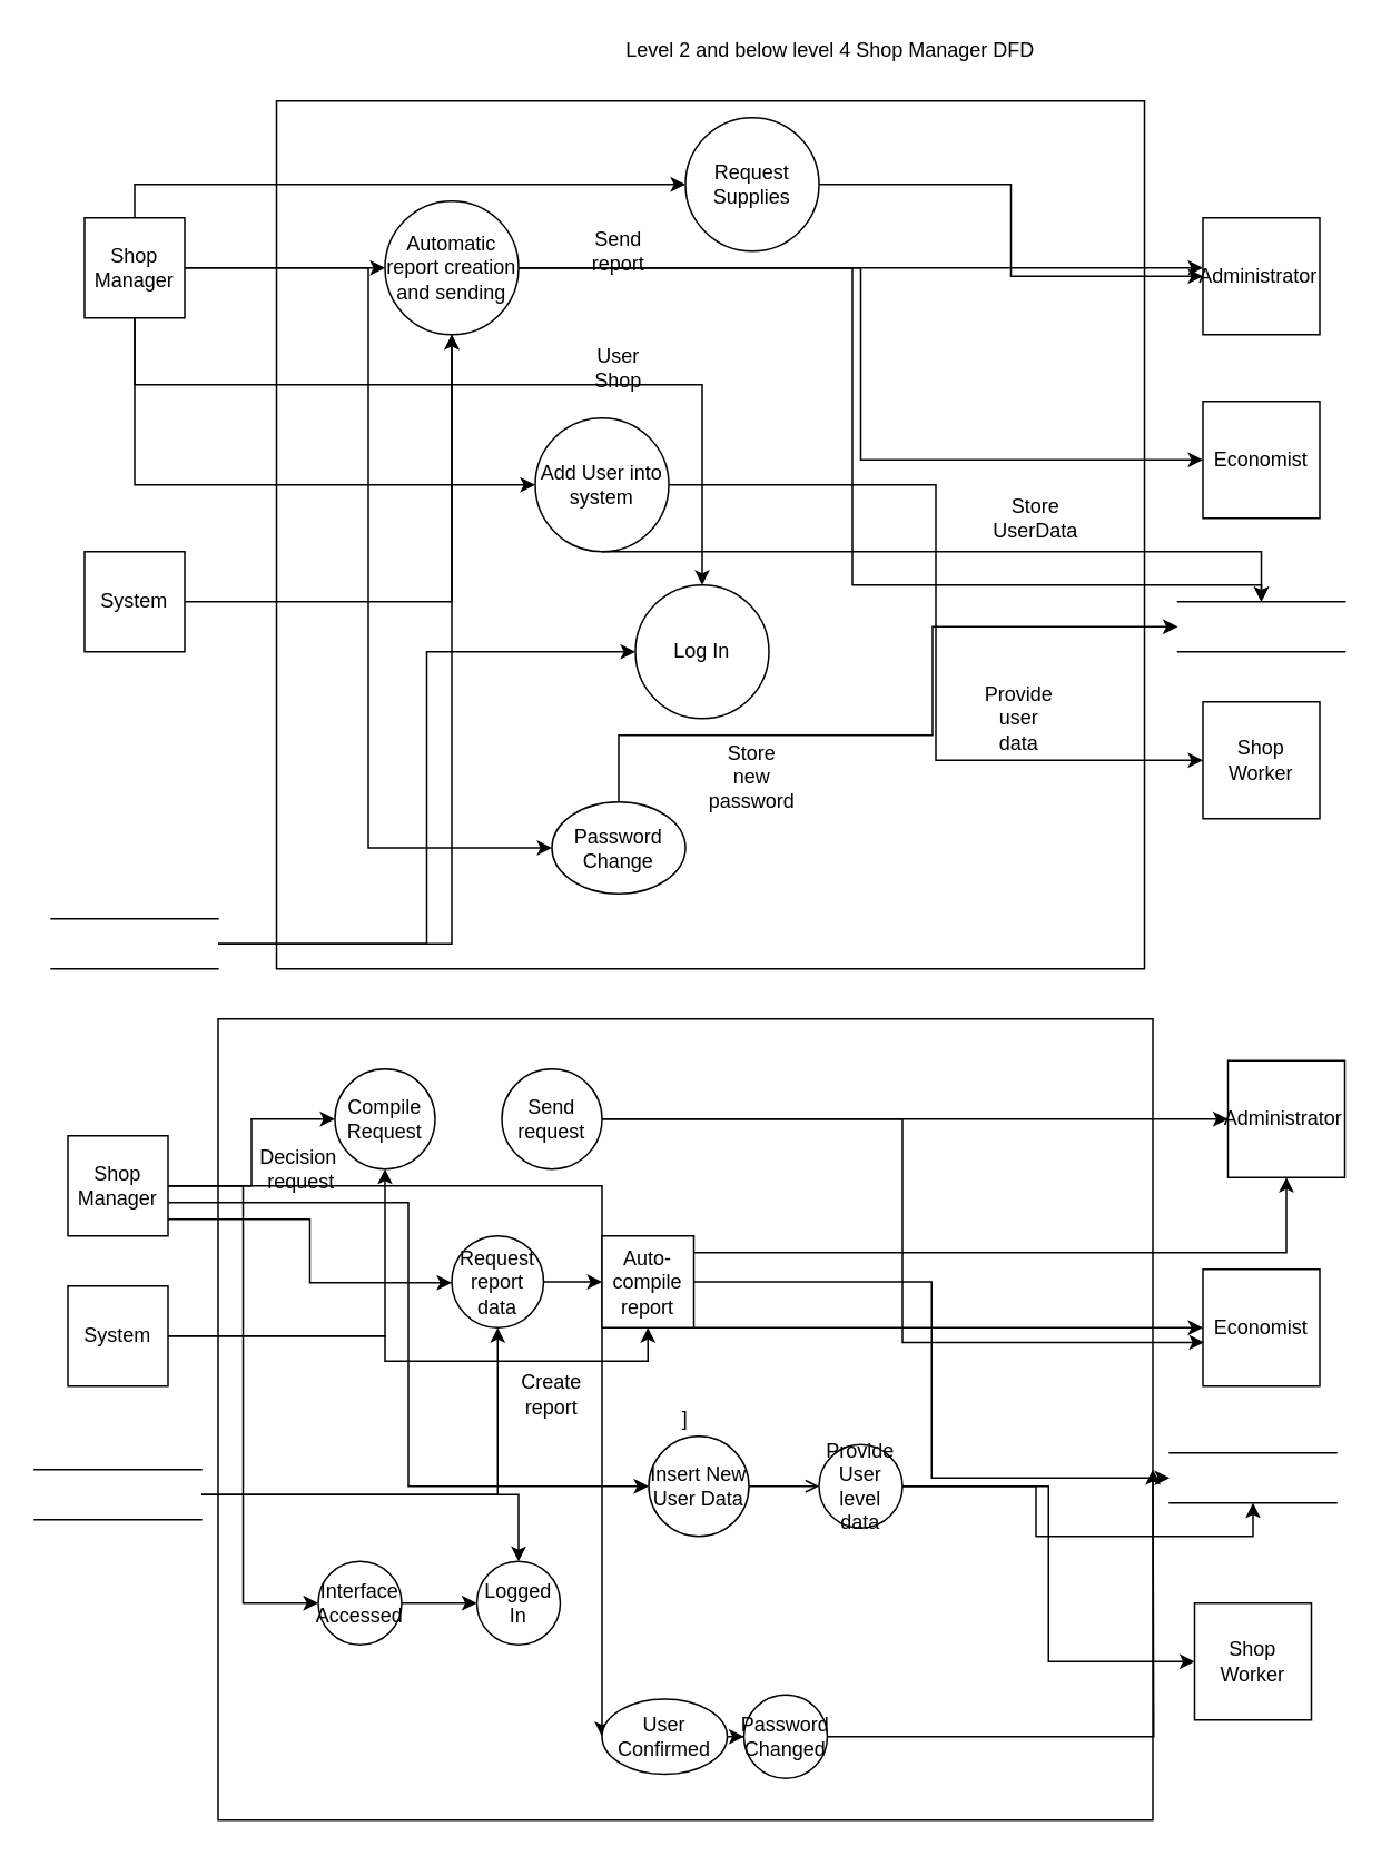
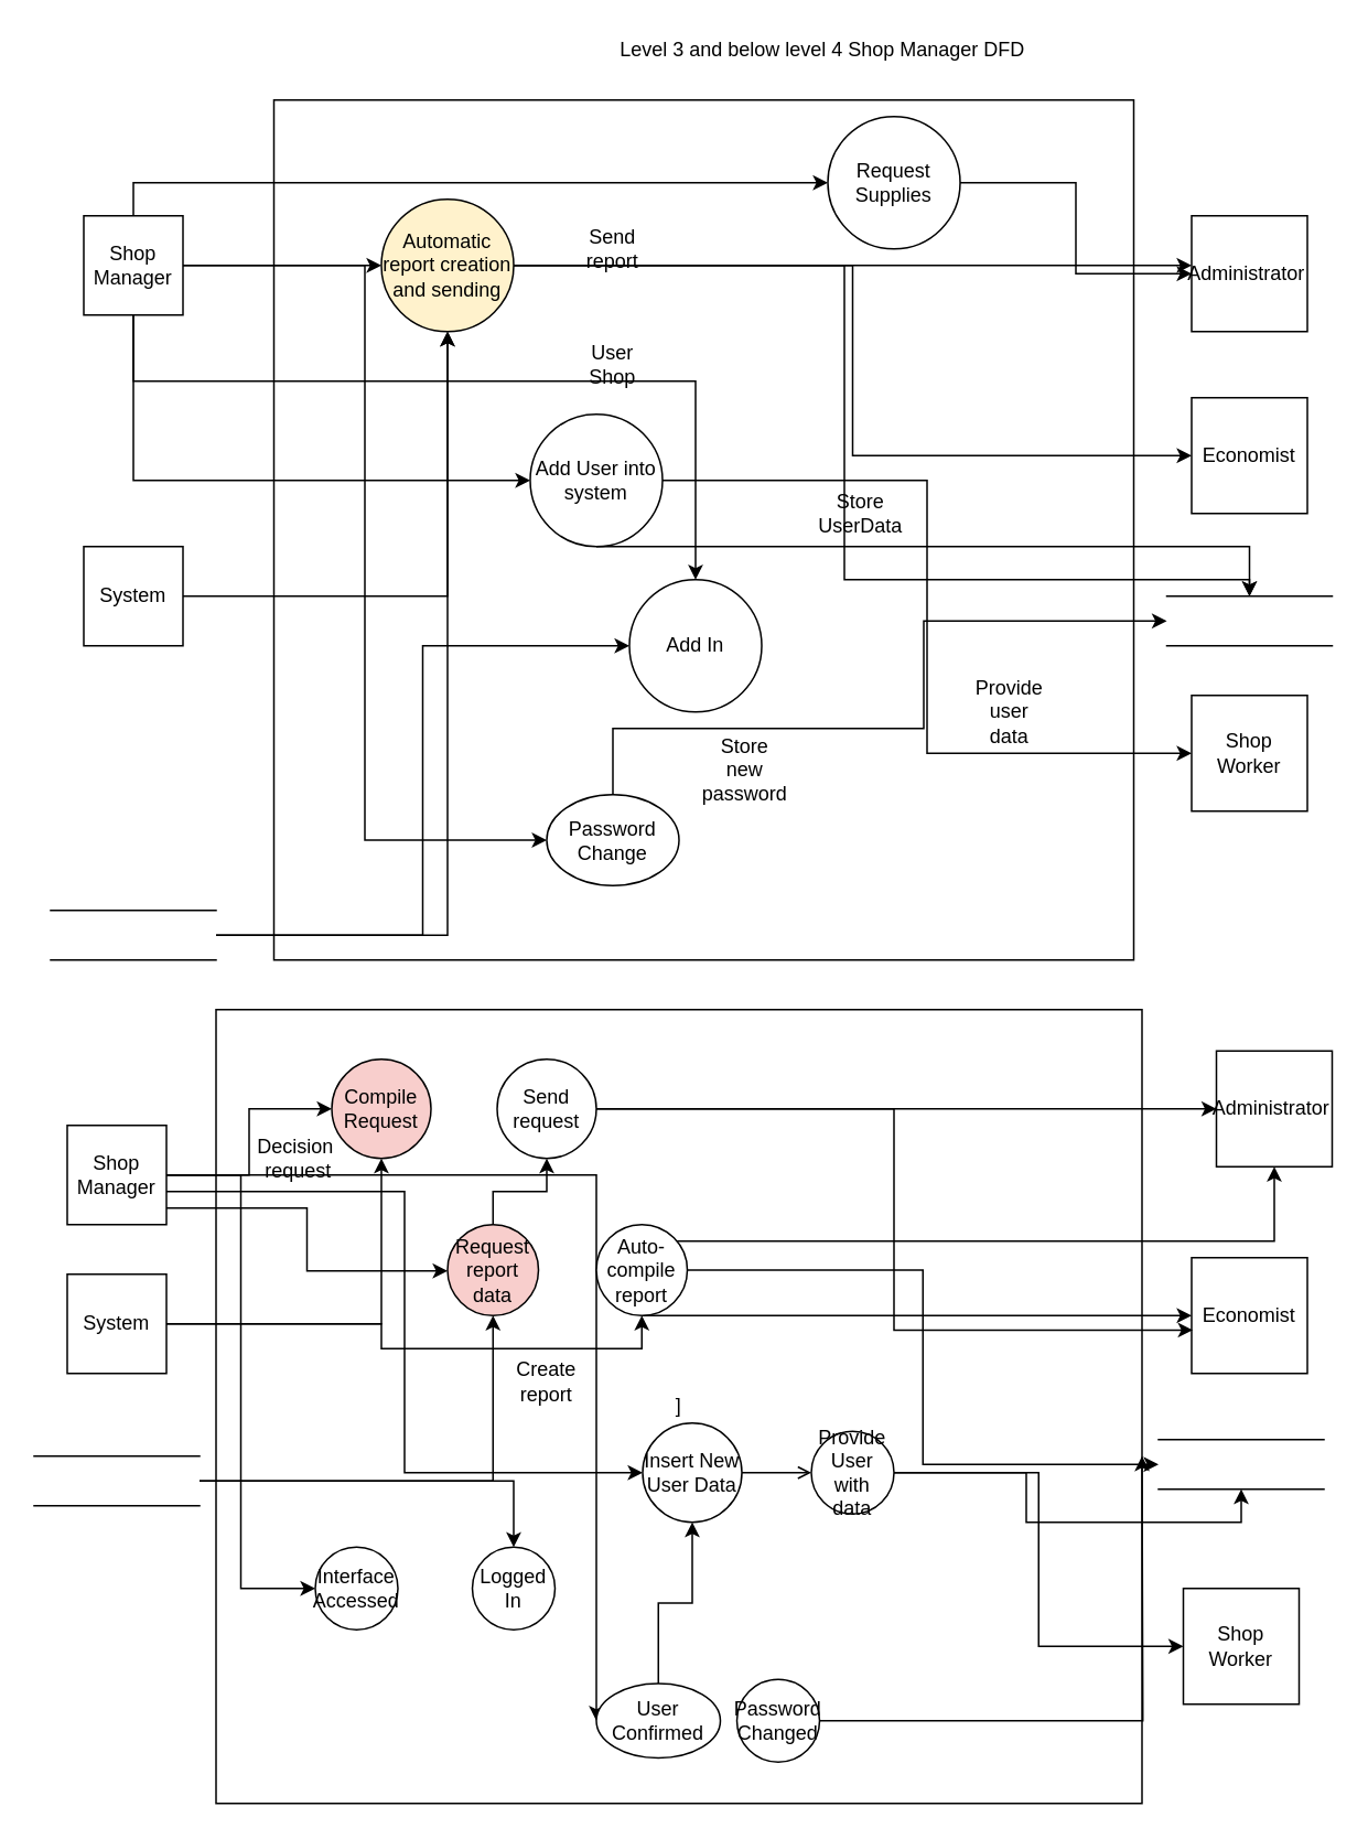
- <mxCell id="76" value="Level 2 and below level 4 Shop Manager DFD" style="text;html=1;strokeColor=none;fillColor=none;align=center;verticalAlign=middle;whiteSpace=wrap;rounded=0;" vertex="1" parent="1"><mxGeometry x="363" y="20" width="268" height="20" as="geometry" /></mxCell>
+ <mxCell id="76" value="Level 3 and below level 4 Shop Manager DFD" style="text;html=1;strokeColor=none;fillColor=none;align=center;verticalAlign=middle;whiteSpace=wrap;rounded=0;" vertex="1" parent="1"><mxGeometry x="363" y="20" width="268" height="20" as="geometry" /></mxCell>
- <mxCell id="35" value="Request Supplies" style="ellipse;whiteSpace=wrap;html=1;aspect=fixed;" vertex="1" parent="1"><mxGeometry x="410" y="70" width="80" height="80" as="geometry" /></mxCell>
+ <mxCell id="35" value="Request Supplies" style="ellipse;whiteSpace=wrap;html=1;aspect=fixed;" vertex="1" parent="1"><mxGeometry x="500" y="70" width="80" height="80" as="geometry" /></mxCell>
- <mxCell id="18" value="Automatic report creation and sending" style="ellipse;whiteSpace=wrap;html=1;aspect=fixed;" vertex="1" parent="1"><mxGeometry x="230" y="120" width="80" height="80" as="geometry" /></mxCell>
+ <mxCell id="18" value="Automatic report creation and sending" style="ellipse;whiteSpace=wrap;html=1;aspect=fixed;fillColor=#fff2cc;" vertex="1" parent="1"><mxGeometry x="230" y="120" width="80" height="80" as="geometry" /></mxCell>
- <mxCell id="28" value="Store UserData" style="text;html=1;strokeColor=none;fillColor=none;align=center;verticalAlign=middle;whiteSpace=wrap;rounded=0;" vertex="1" parent="1"><mxGeometry x="600" y="300" width="40" height="20" as="geometry" /></mxCell>
+ <mxCell id="28" value="Store UserData" style="text;html=1;strokeColor=none;fillColor=none;align=center;verticalAlign=middle;whiteSpace=wrap;rounded=0;" vertex="1" parent="1"><mxGeometry x="500" y="300" width="40" height="20" as="geometry" /></mxCell>
- <mxCell id="29" value="Log In" style="ellipse;whiteSpace=wrap;html=1;aspect=fixed;" vertex="1" parent="1"><mxGeometry x="380" y="350" width="80" height="80" as="geometry" /></mxCell>
+ <mxCell id="29" value="Add In" style="ellipse;whiteSpace=wrap;html=1;aspect=fixed;" vertex="1" parent="1"><mxGeometry x="380" y="350" width="80" height="80" as="geometry" /></mxCell>
- <mxCell id="52" value="Compile Request" style="ellipse;whiteSpace=wrap;html=1;aspect=fixed;" vertex="1" parent="1"><mxGeometry x="200" y="640" width="60" height="60" as="geometry" /></mxCell>
+ <mxCell id="52" value="Compile Request" style="ellipse;whiteSpace=wrap;html=1;aspect=fixed;fillColor=#f8cecc;" vertex="1" parent="1"><mxGeometry x="200" y="640" width="60" height="60" as="geometry" /></mxCell>
- <mxCell id="58" value="Request report data" style="ellipse;whiteSpace=wrap;html=1;aspect=fixed;" vertex="1" parent="1"><mxGeometry x="270" y="740" width="55" height="55" as="geometry" /></mxCell>
+ <mxCell id="58" value="Request report data" style="ellipse;whiteSpace=wrap;html=1;aspect=fixed;fillColor=#f8cecc;" vertex="1" parent="1"><mxGeometry x="270" y="740" width="55" height="55" as="geometry" /></mxCell>
- <mxCell id="57" value="" style="edgeStyle=orthogonalEdgeStyle;rounded=0;orthogonalLoop=1;jettySize=auto;html=1;" edge="1" parent="1" source="58" target="62"><mxGeometry relative="1" as="geometry" /></mxCell>
+ <mxCell id="57" value="" style="edgeStyle=orthogonalEdgeStyle;rounded=0;orthogonalLoop=1;jettySize=auto;html=1;" edge="1" parent="1" source="58" target="56"><mxGeometry relative="1" as="geometry" /></mxCell>
- <mxCell id="62" value="Auto-compile report" style="whiteSpace=wrap;html=1;aspect=fixed;rounded=0;" vertex="1" parent="1"><mxGeometry x="360" y="740" width="55" height="55" as="geometry" /></mxCell>
+ <mxCell id="62" value="Auto-compile report" style="ellipse;whiteSpace=wrap;html=1;aspect=fixed;" vertex="1" parent="1"><mxGeometry x="360" y="740" width="55" height="55" as="geometry" /></mxCell>
- <mxCell id="68" value="Provide User level data" style="ellipse;whiteSpace=wrap;html=1;aspect=fixed;" vertex="1" parent="1"><mxGeometry x="490" y="865" width="50" height="50" as="geometry" /></mxCell>
+ <mxCell id="68" value="Provide User with data" style="ellipse;whiteSpace=wrap;html=1;aspect=fixed;" vertex="1" parent="1"><mxGeometry x="490" y="865" width="50" height="50" as="geometry" /></mxCell>
- <mxCell id="69" value="" style="edgeStyle=orthogonalEdgeStyle;rounded=0;orthogonalLoop=1;jettySize=auto;html=1;" edge="1" parent="1" source="70" target="71"><mxGeometry relative="1" as="geometry" /></mxCell>
- <mxCell id="72" value="" style="edgeStyle=orthogonalEdgeStyle;rounded=0;orthogonalLoop=1;jettySize=auto;html=1;" edge="1" parent="1" source="73" target="75"><mxGeometry relative="1" as="geometry" /></mxCell>
+ <mxCell id="72" value="" style="edgeStyle=orthogonalEdgeStyle;rounded=0;orthogonalLoop=1;jettySize=auto;html=1;" edge="1" parent="1" source="73" target="65"><mxGeometry relative="1" as="geometry" /></mxCell>
